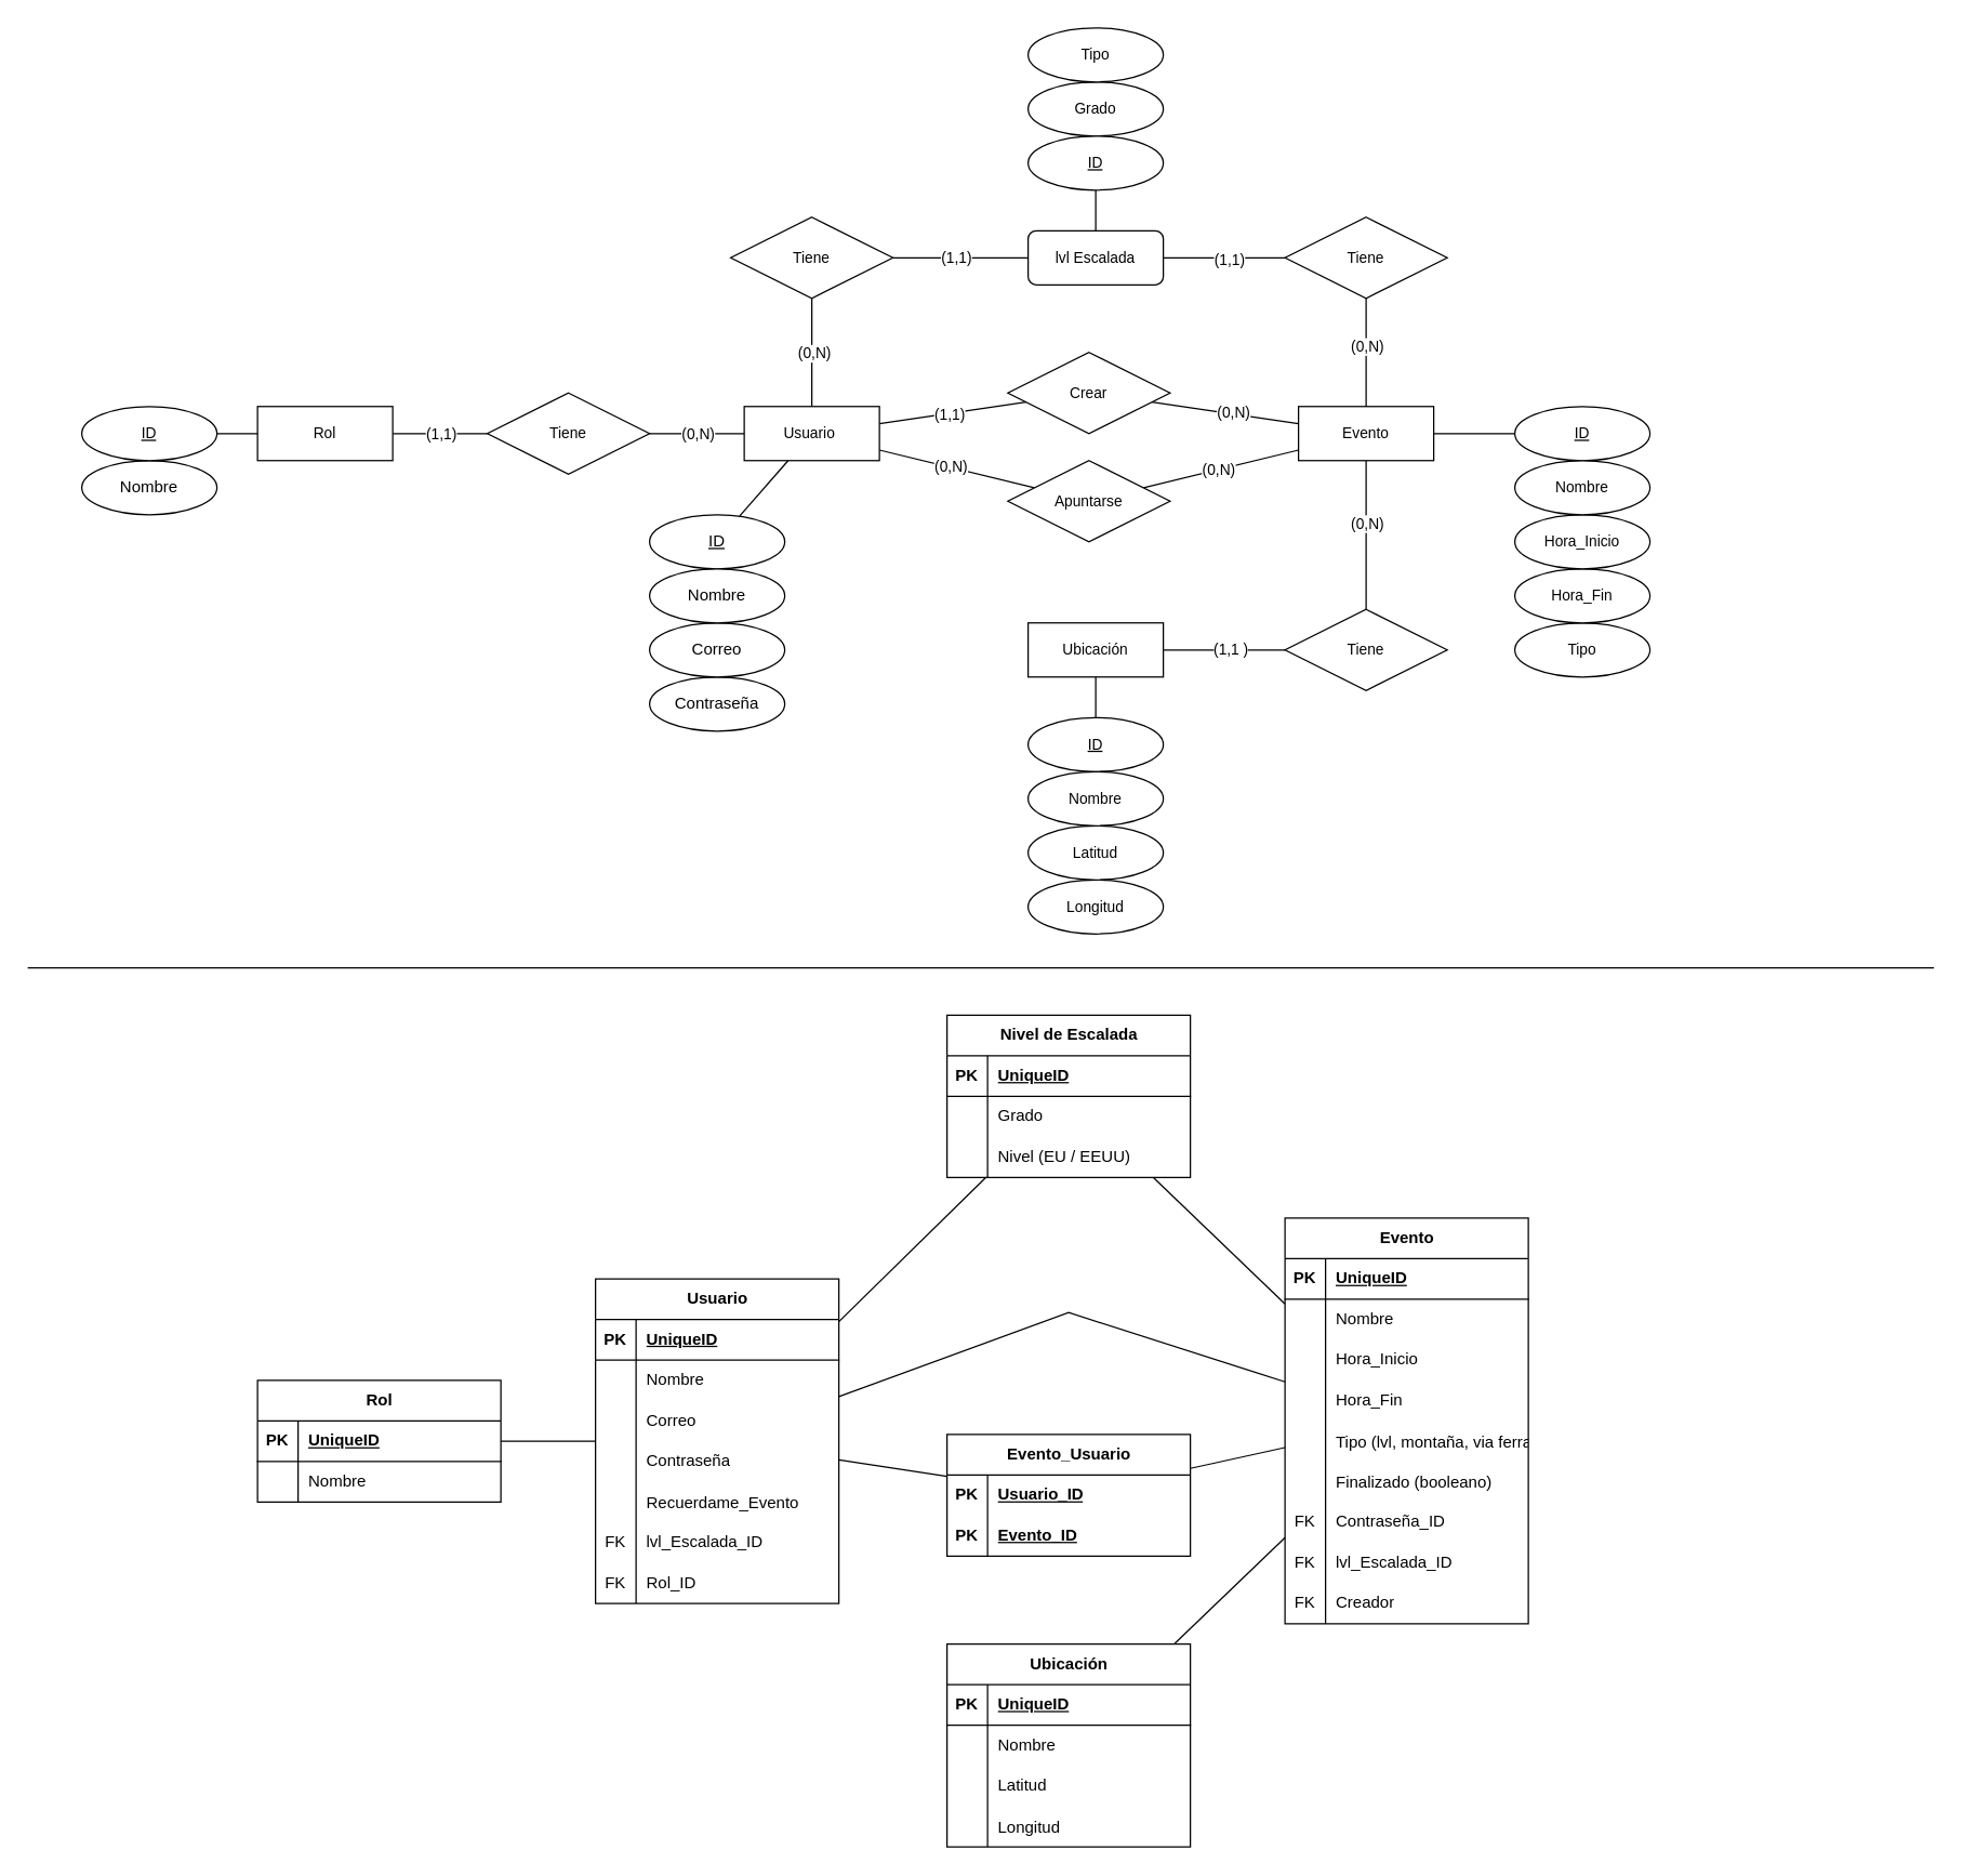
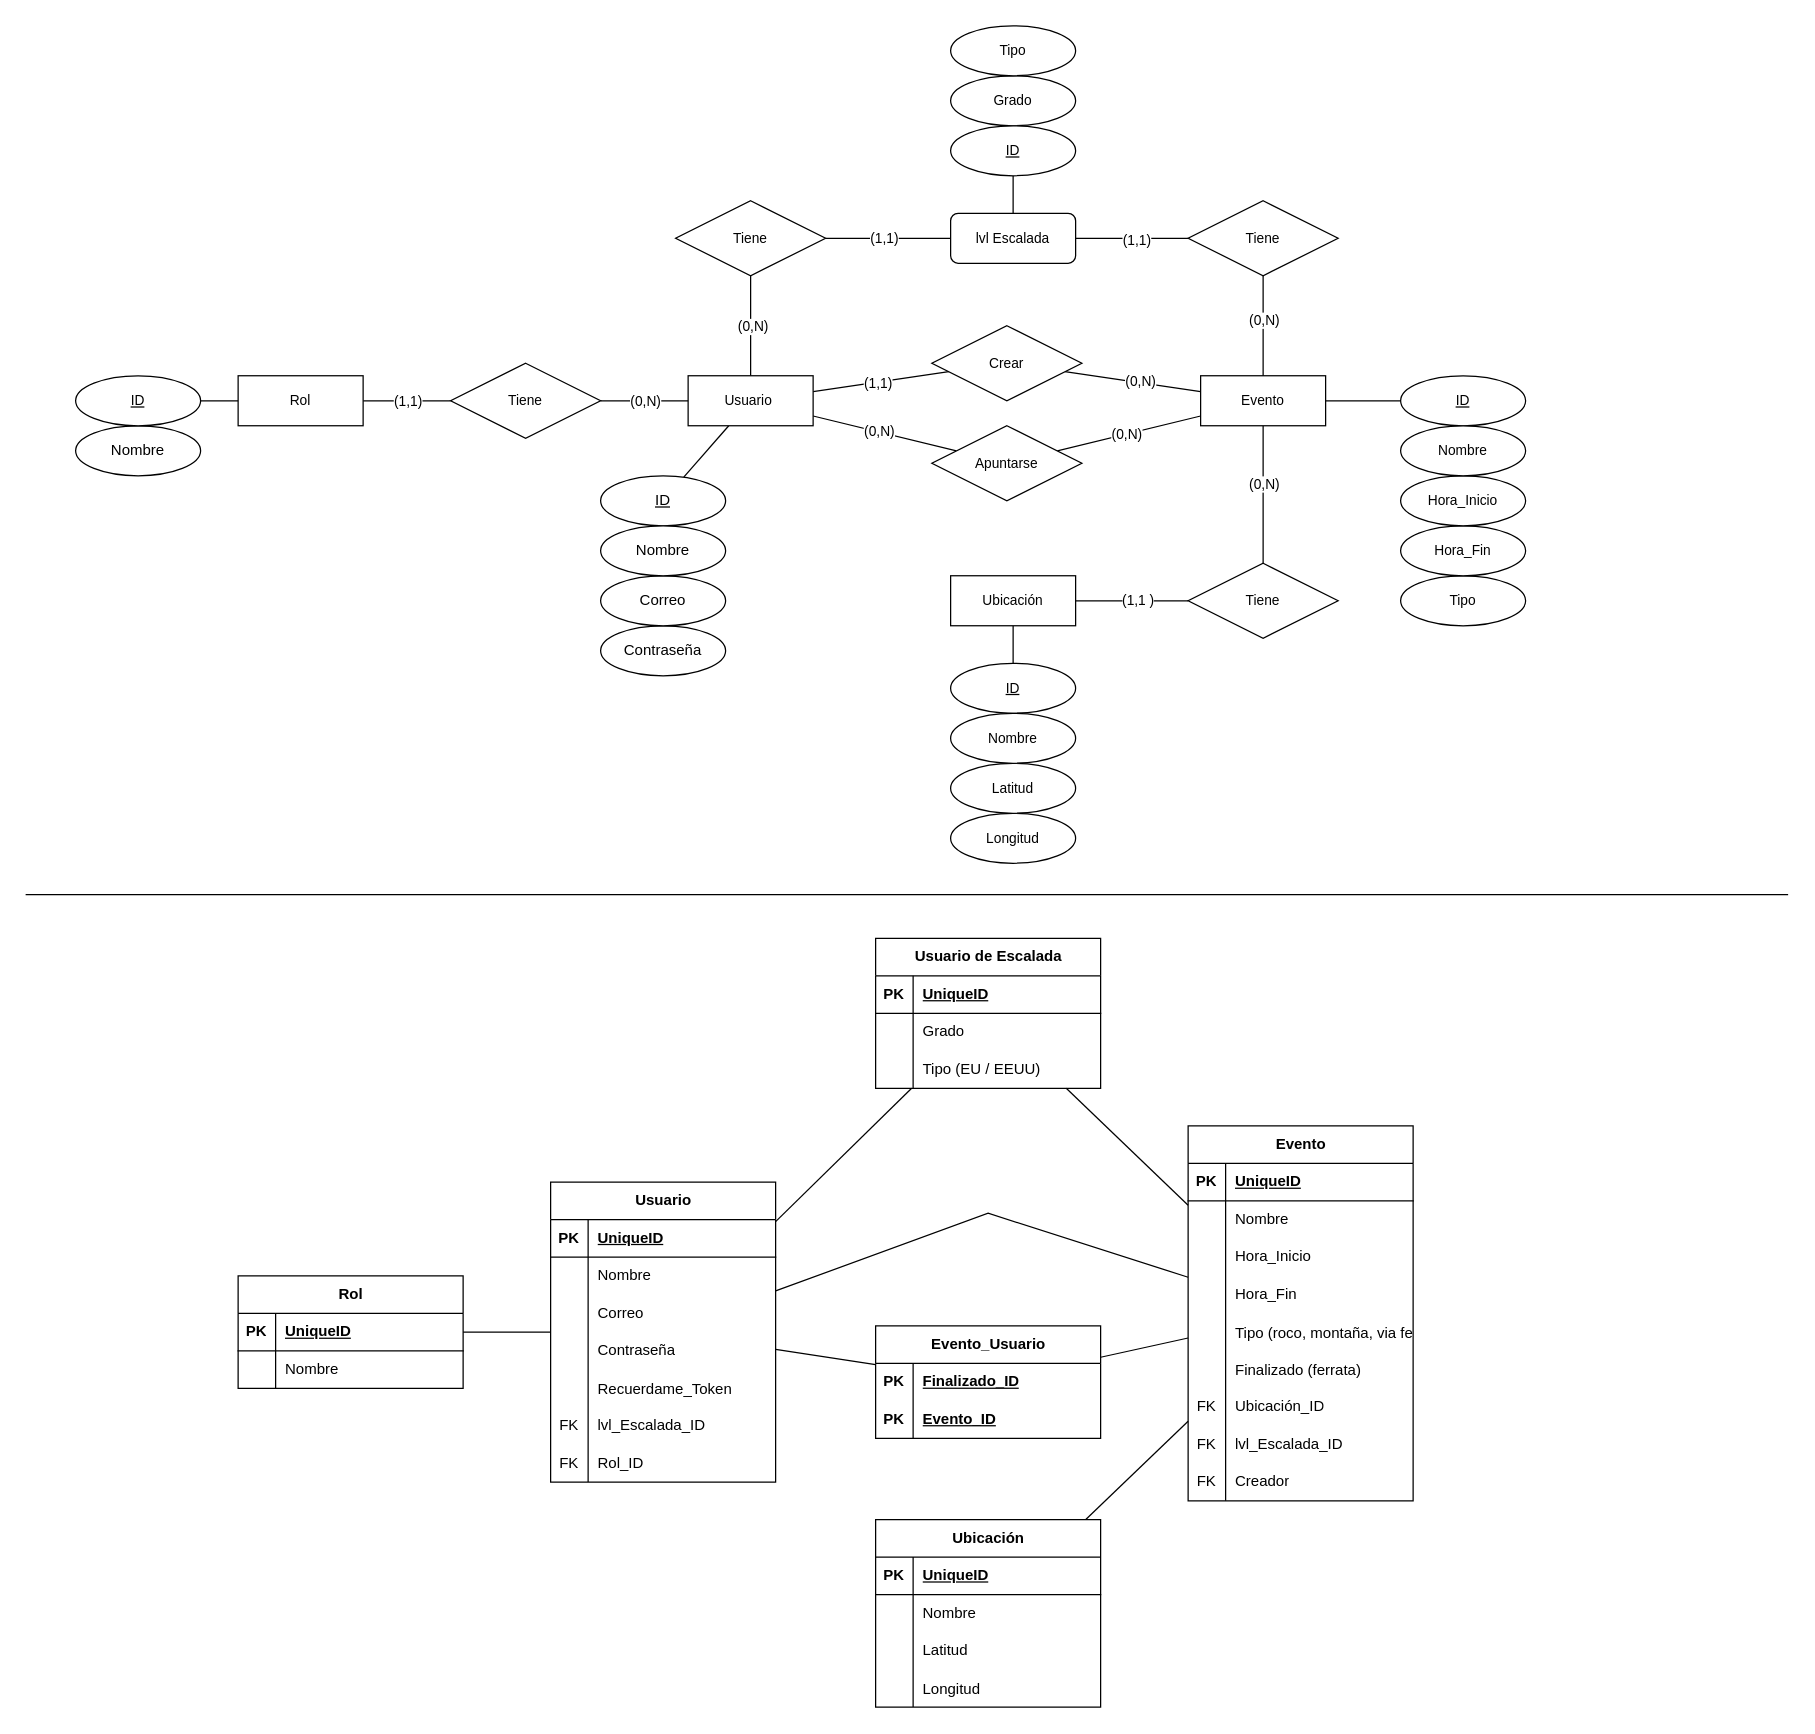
- <mxCell id="4" value="Nivel de Escalada" style="shape=table;startSize=30;container=1;collapsible=1;childLayout=tableLayout;fixedRows=1;rowLines=0;fontStyle=1;align=center;resizeLast=1;html=1;" parent="1" vertex="1"><mxGeometry x="700" y="750" width="180" height="120" as="geometry" /></mxCell>
+ <mxCell id="4" value="Usuario de Escalada" style="shape=table;startSize=30;container=1;collapsible=1;childLayout=tableLayout;fixedRows=1;rowLines=0;fontStyle=1;align=center;resizeLast=1;html=1;" parent="1" vertex="1"><mxGeometry x="700" y="750" width="180" height="120" as="geometry" /></mxCell>
- <mxCell id="13" value="Nivel (EU / EEUU)" style="shape=partialRectangle;connectable=0;fillColor=none;top=0;left=0;bottom=0;right=0;align=left;spacingLeft=6;overflow=hidden;whiteSpace=wrap;html=1;" parent="11" vertex="1"><mxGeometry x="30" width="150" height="30" as="geometry"><mxRectangle width="150" height="30" as="alternateBounds" /></mxGeometry></mxCell>
+ <mxCell id="13" value="Tipo (EU / EEUU)" style="shape=partialRectangle;connectable=0;fillColor=none;top=0;left=0;bottom=0;right=0;align=left;spacingLeft=6;overflow=hidden;whiteSpace=wrap;html=1;" parent="11" vertex="1"><mxGeometry x="30" width="150" height="30" as="geometry"><mxRectangle width="150" height="30" as="alternateBounds" /></mxGeometry></mxCell>
- <mxCell id="43" value="Tipo (lvl, montaña, via ferrata)" style="shape=partialRectangle;connectable=0;fillColor=none;top=0;left=0;bottom=0;right=0;align=left;spacingLeft=6;overflow=hidden;" parent="41" vertex="1"><mxGeometry x="30" width="150" height="30" as="geometry"><mxRectangle width="150" height="30" as="alternateBounds" /></mxGeometry></mxCell>
+ <mxCell id="43" value="Tipo (roco, montaña, via ferrata)" style="shape=partialRectangle;connectable=0;fillColor=none;top=0;left=0;bottom=0;right=0;align=left;spacingLeft=6;overflow=hidden;" parent="41" vertex="1"><mxGeometry x="30" width="150" height="30" as="geometry"><mxRectangle width="150" height="30" as="alternateBounds" /></mxGeometry></mxCell>
- <mxCell id="46" value="Finalizado (booleano)" style="shape=partialRectangle;connectable=0;fillColor=none;top=0;left=0;bottom=0;right=0;align=left;spacingLeft=6;overflow=hidden;" parent="44" vertex="1"><mxGeometry x="30" width="150" height="30" as="geometry"><mxRectangle width="150" height="30" as="alternateBounds" /></mxGeometry></mxCell>
+ <mxCell id="46" value="Finalizado (ferrata)" style="shape=partialRectangle;connectable=0;fillColor=none;top=0;left=0;bottom=0;right=0;align=left;spacingLeft=6;overflow=hidden;" parent="44" vertex="1"><mxGeometry x="30" width="150" height="30" as="geometry"><mxRectangle width="150" height="30" as="alternateBounds" /></mxGeometry></mxCell>
- <mxCell id="133" value="Usuario_ID" style="shape=partialRectangle;connectable=0;fillColor=none;top=0;left=0;bottom=0;right=0;align=left;spacingLeft=6;overflow=hidden;whiteSpace=wrap;html=1;fontStyle=5" parent="131" vertex="1"><mxGeometry x="30" width="150" height="30" as="geometry"><mxRectangle width="150" height="30" as="alternateBounds" /></mxGeometry></mxCell>
+ <mxCell id="133" value="Finalizado_ID" style="shape=partialRectangle;connectable=0;fillColor=none;top=0;left=0;bottom=0;right=0;align=left;spacingLeft=6;overflow=hidden;whiteSpace=wrap;html=1;fontStyle=5" parent="131" vertex="1"><mxGeometry x="30" width="150" height="30" as="geometry"><mxRectangle width="150" height="30" as="alternateBounds" /></mxGeometry></mxCell>
- <mxCell id="73" value="Recuerdame_Evento" style="shape=partialRectangle;connectable=0;fillColor=none;top=0;left=0;bottom=0;right=0;align=left;spacingLeft=6;overflow=hidden;" parent="71" vertex="1"><mxGeometry x="30" width="150" height="30" as="geometry"><mxRectangle width="150" height="30" as="alternateBounds" /></mxGeometry></mxCell>
+ <mxCell id="73" value="Recuerdame_Token" style="shape=partialRectangle;connectable=0;fillColor=none;top=0;left=0;bottom=0;right=0;align=left;spacingLeft=6;overflow=hidden;" parent="71" vertex="1"><mxGeometry x="30" width="150" height="30" as="geometry"><mxRectangle width="150" height="30" as="alternateBounds" /></mxGeometry></mxCell>
- <mxCell id="49" value="Contraseña_ID" style="shape=partialRectangle;connectable=0;fillColor=none;top=0;left=0;bottom=0;right=0;align=left;spacingLeft=6;fontStyle=0;overflow=hidden;whiteSpace=wrap;html=1;" parent="47" vertex="1"><mxGeometry x="30" width="150" height="30" as="geometry"><mxRectangle width="150" height="30" as="alternateBounds" /></mxGeometry></mxCell>
+ <mxCell id="49" value="Ubicación_ID" style="shape=partialRectangle;connectable=0;fillColor=none;top=0;left=0;bottom=0;right=0;align=left;spacingLeft=6;fontStyle=0;overflow=hidden;whiteSpace=wrap;html=1;" parent="47" vertex="1"><mxGeometry x="30" width="150" height="30" as="geometry"><mxRectangle width="150" height="30" as="alternateBounds" /></mxGeometry></mxCell>
